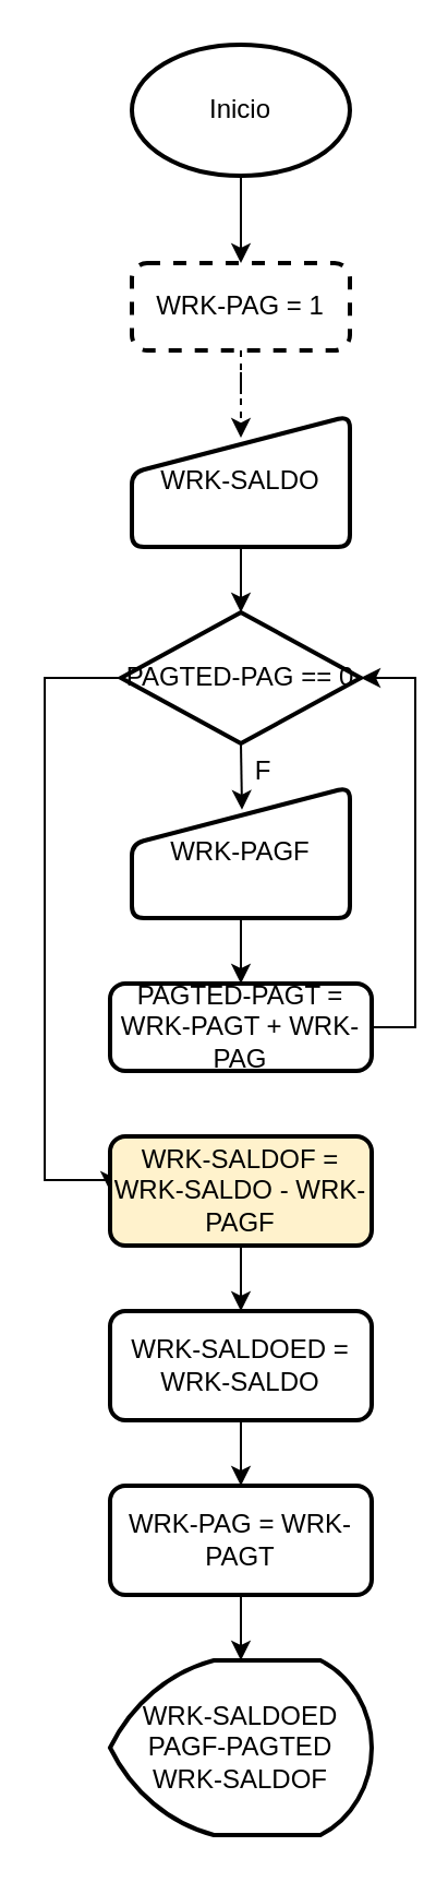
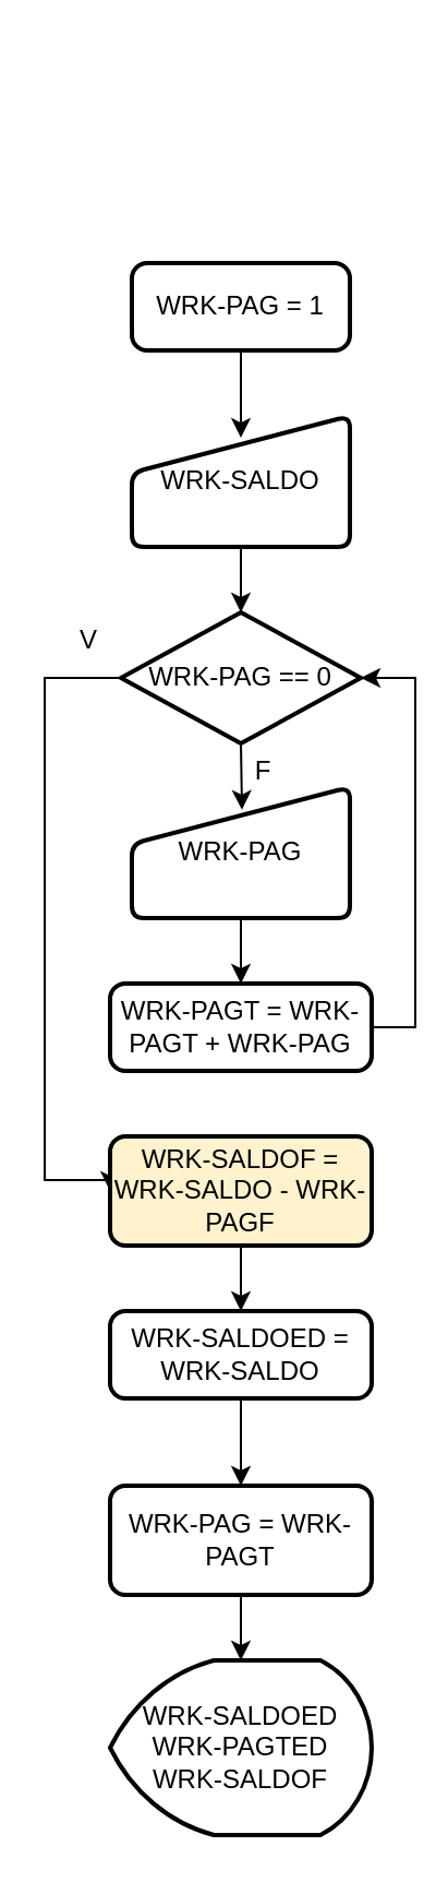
- <mxCell id="3" value="Inicio" style="strokeWidth=2;html=1;shape=mxgraph.flowchart.start_1;whiteSpace=wrap;" vertex="1" parent="1"><mxGeometry x="60" y="20" width="100" height="60" as="geometry" /></mxCell>
- <mxCell id="2" style="edgeStyle=orthogonalEdgeStyle;rounded=0;orthogonalLoop=1;jettySize=auto;html=1;exitX=0.5;exitY=1;exitDx=0;exitDy=0;exitPerimeter=0;entryX=0.5;entryY=0;entryDx=0;entryDy=0;" edge="1" parent="1" source="3" target="4"><mxGeometry relative="1" as="geometry" /></mxCell>
- <mxCell id="4" value="WRK-PAG = 1" style="rounded=1;whiteSpace=wrap;html=1;absoluteArcSize=1;arcSize=14;strokeWidth=2;dashed=1;" vertex="1" parent="1"><mxGeometry x="60" y="120" width="100" height="40" as="geometry" /></mxCell>
+ <mxCell id="4" value="WRK-PAG = 1" style="rounded=1;whiteSpace=wrap;html=1;absoluteArcSize=1;arcSize=14;strokeWidth=2;" vertex="1" parent="1"><mxGeometry x="60" y="120" width="100" height="40" as="geometry" /></mxCell>
- <mxCell id="6" style="edgeStyle=orthogonalEdgeStyle;rounded=0;orthogonalLoop=1;jettySize=auto;html=1;exitX=0.5;exitY=1;exitDx=0;exitDy=0;entryX=0.5;entryY=0.167;entryDx=0;entryDy=0;entryPerimeter=0;dashed=1;" edge="1" parent="1" source="4" target="5"><mxGeometry relative="1" as="geometry" /></mxCell>
+ <mxCell id="6" style="edgeStyle=orthogonalEdgeStyle;rounded=0;orthogonalLoop=1;jettySize=auto;html=1;exitX=0.5;exitY=1;exitDx=0;exitDy=0;entryX=0.5;entryY=0.167;entryDx=0;entryDy=0;entryPerimeter=0;" edge="1" parent="1" source="4" target="5"><mxGeometry relative="1" as="geometry" /></mxCell>
+ <mxCell id="17" value="V" style="text;html=1;align=center;verticalAlign=middle;resizable=0;points=[];autosize=1;strokeColor=none;fillColor=none;" vertex="1" parent="1"><mxGeometry x="25" y="278" width="30" height="30" as="geometry" /></mxCell>
- <mxCell id="8" value="PAGTED-PAG == 0" style="strokeWidth=2;html=1;shape=mxgraph.flowchart.decision;whiteSpace=wrap;" vertex="1" parent="1"><mxGeometry x="55" y="280" width="110" height="60" as="geometry" /></mxCell>
+ <mxCell id="8" value="WRK-PAG == 0" style="strokeWidth=2;html=1;shape=mxgraph.flowchart.decision;whiteSpace=wrap;" vertex="1" parent="1"><mxGeometry x="55" y="280" width="110" height="60" as="geometry" /></mxCell>
- <mxCell id="11" value="WRK-PAGF" style="html=1;strokeWidth=2;shape=manualInput;whiteSpace=wrap;rounded=1;size=26;arcSize=11;" vertex="1" parent="1"><mxGeometry x="60" y="360" width="100" height="60" as="geometry" /></mxCell>
+ <mxCell id="11" value="WRK-PAG" style="html=1;strokeWidth=2;shape=manualInput;whiteSpace=wrap;rounded=1;size=26;arcSize=11;" vertex="1" parent="1"><mxGeometry x="60" y="360" width="100" height="60" as="geometry" /></mxCell>
- <mxCell id="13" value="PAGTED-PAGT = WRK-PAGT + WRK-PAG" style="rounded=1;whiteSpace=wrap;html=1;absoluteArcSize=1;arcSize=14;strokeWidth=2;" vertex="1" parent="1"><mxGeometry x="50" y="450" width="120" height="40" as="geometry" /></mxCell>
+ <mxCell id="13" value="WRK-PAGT = WRK-PAGT + WRK-PAG" style="rounded=1;whiteSpace=wrap;html=1;absoluteArcSize=1;arcSize=14;strokeWidth=2;" vertex="1" parent="1"><mxGeometry x="50" y="450" width="120" height="40" as="geometry" /></mxCell>
- <mxCell id="20" value="WRK-SALDOED = WRK-SALDO" style="rounded=1;whiteSpace=wrap;html=1;absoluteArcSize=1;arcSize=14;strokeWidth=2;" vertex="1" parent="1"><mxGeometry x="50" y="600" width="120" height="50" as="geometry" /></mxCell>
+ <mxCell id="20" value="WRK-SALDOED = WRK-SALDO" style="rounded=1;whiteSpace=wrap;html=1;absoluteArcSize=1;arcSize=14;strokeWidth=2;" vertex="1" parent="1"><mxGeometry x="50" y="600" width="120" height="40" as="geometry" /></mxCell>
- <mxCell id="22" value="WRK-SALDOED&lt;div&gt;PAGF-PAGTED&lt;/div&gt;&lt;div&gt;WRK-SALDOF&lt;/div&gt;" style="strokeWidth=2;html=1;shape=mxgraph.flowchart.display;whiteSpace=wrap;" vertex="1" parent="1"><mxGeometry x="50" y="760" width="120" height="80" as="geometry" /></mxCell>
+ <mxCell id="22" value="WRK-SALDOED&lt;div&gt;WRK-PAGTED&lt;/div&gt;&lt;div&gt;WRK-SALDOF&lt;/div&gt;" style="strokeWidth=2;html=1;shape=mxgraph.flowchart.display;whiteSpace=wrap;" vertex="1" parent="1"><mxGeometry x="50" y="760" width="120" height="80" as="geometry" /></mxCell>
